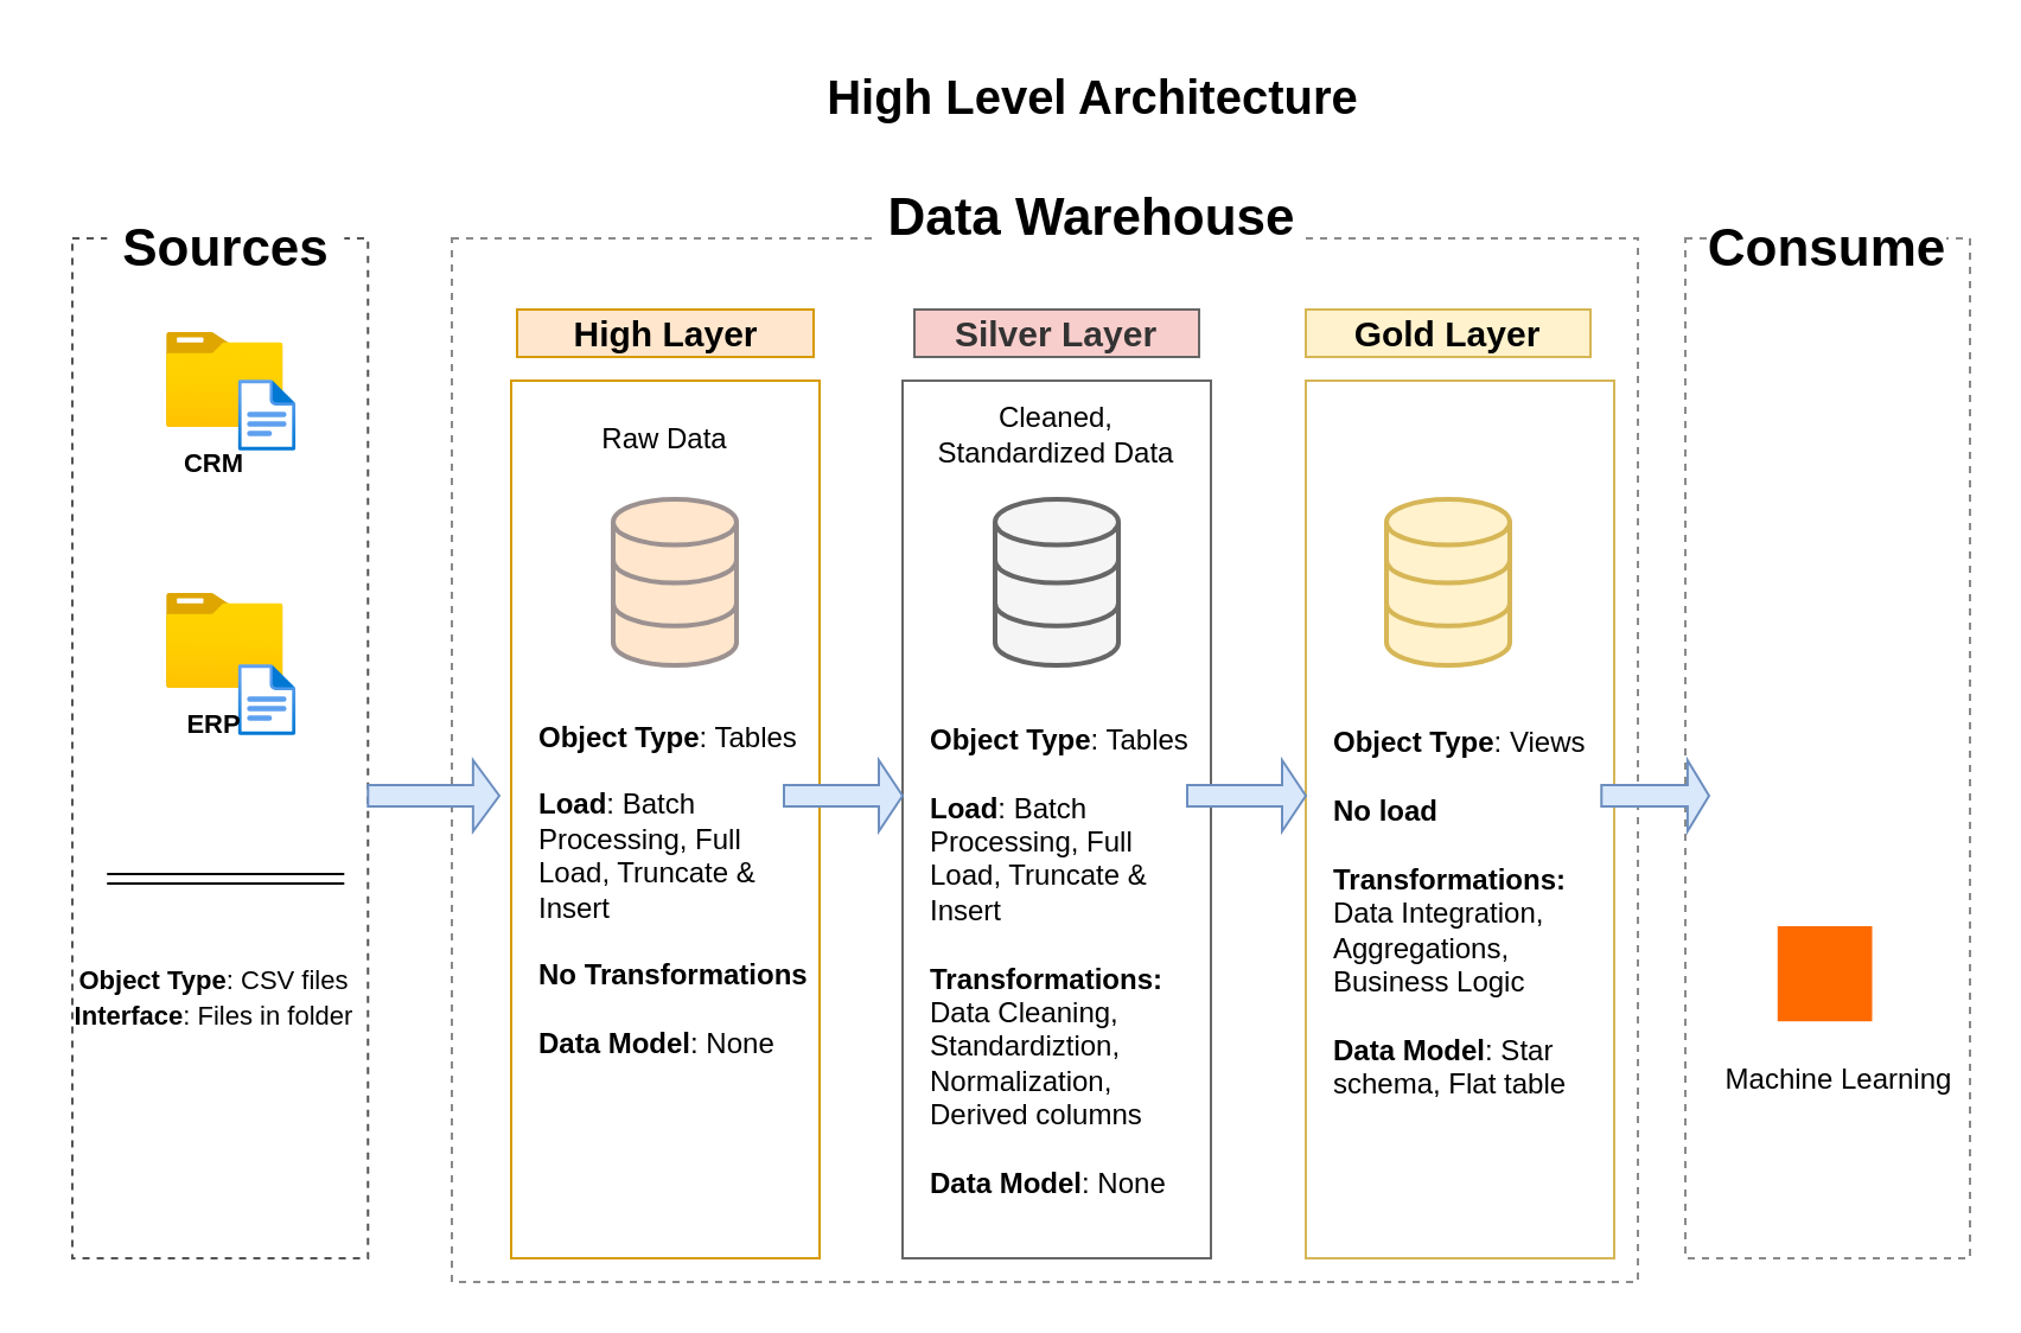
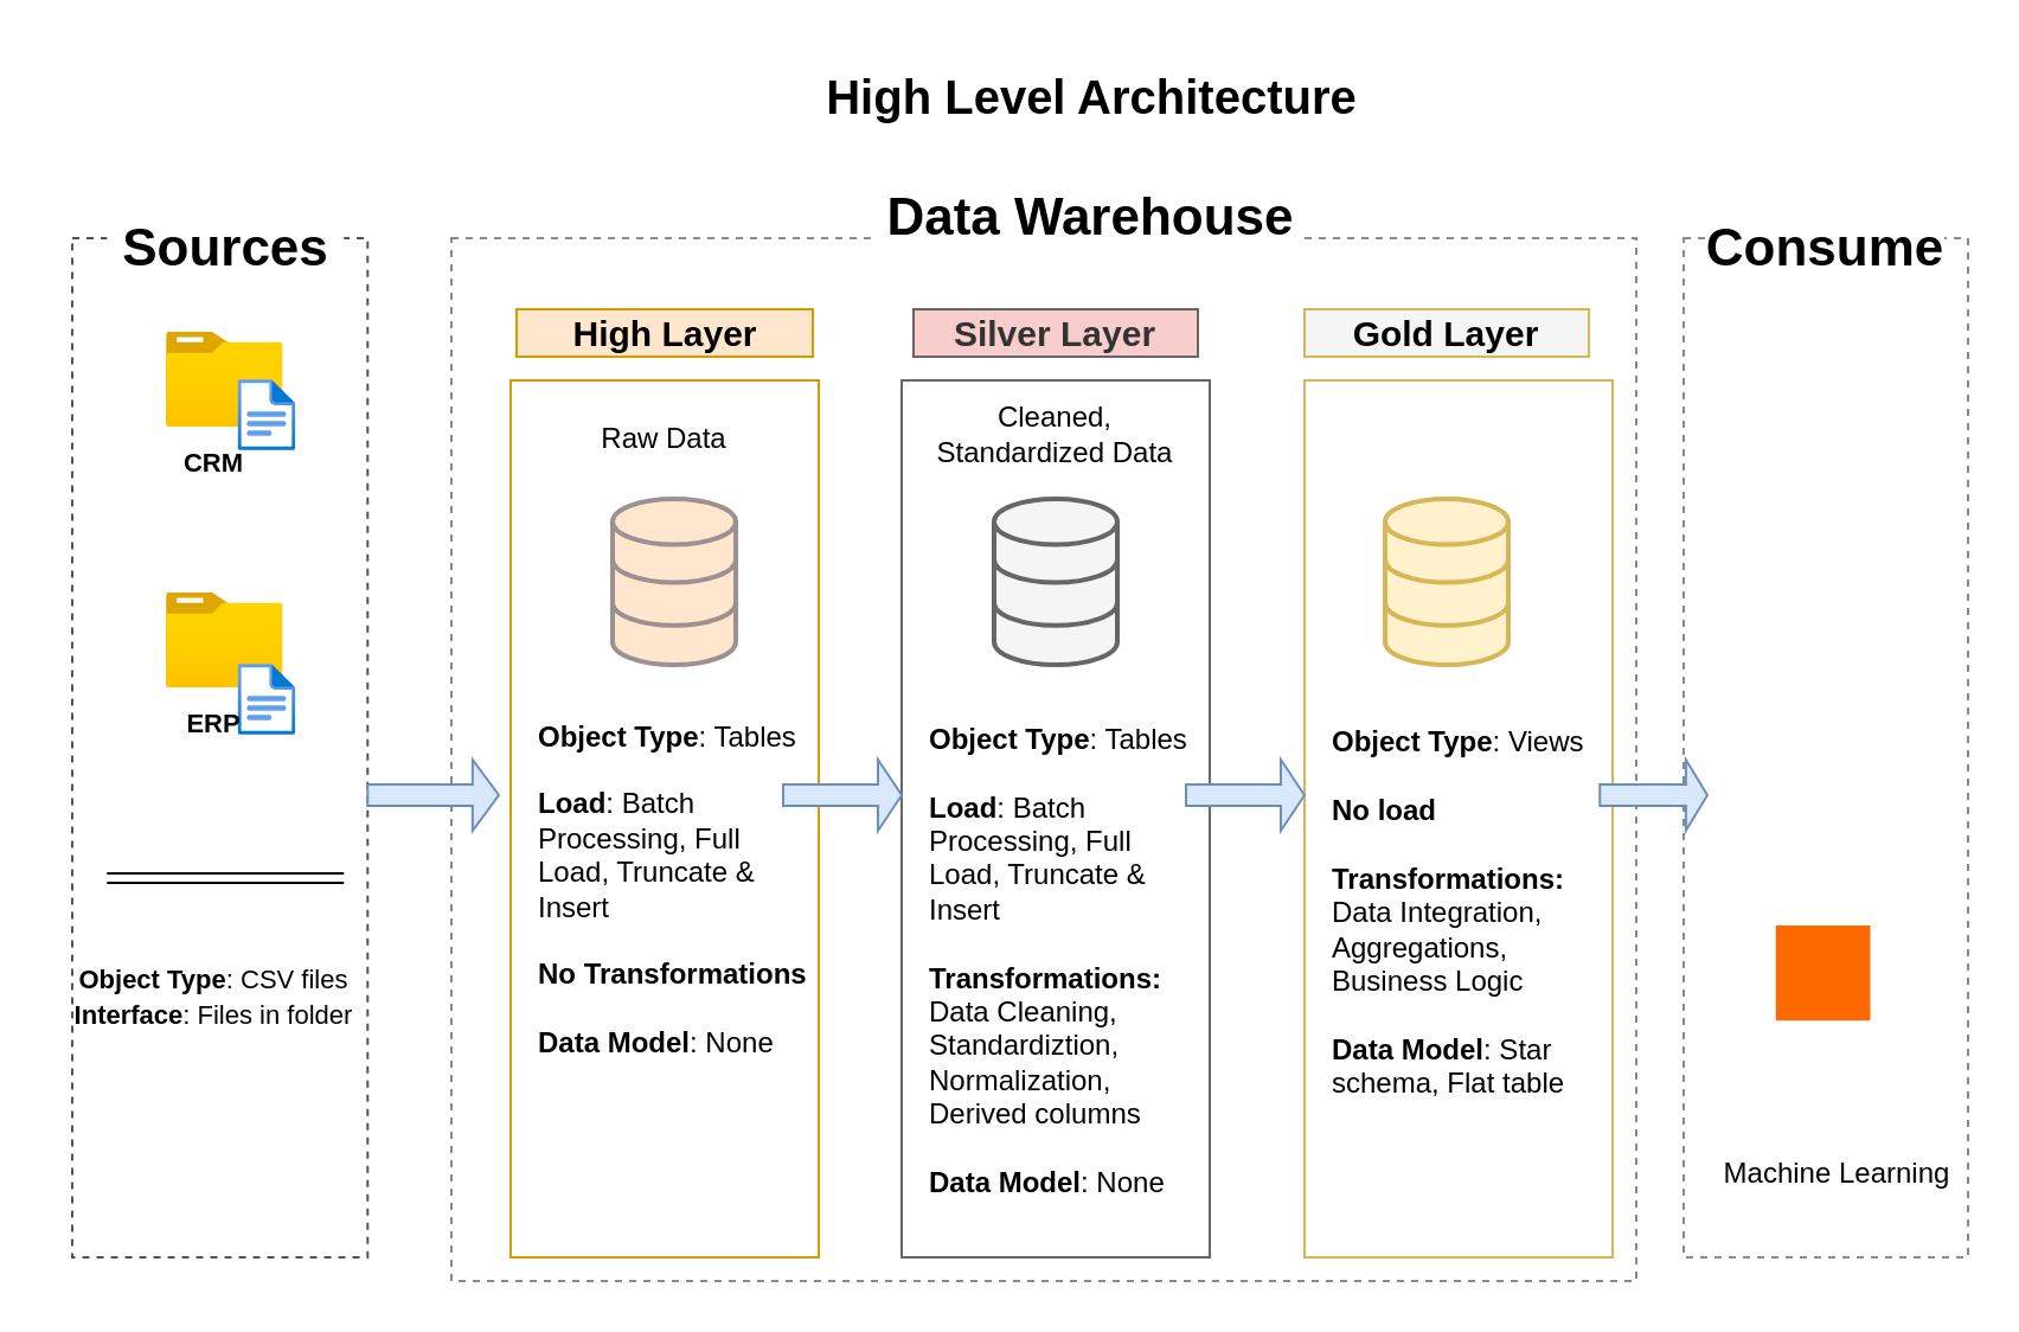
- <mxCell id="10" value="&lt;font style=&quot;font-size: 15px;&quot;&gt;&lt;b&gt;Gold Layer&lt;/b&gt;&lt;/font&gt;" style="rounded=0;whiteSpace=wrap;html=1;fillColor=#fff2cc;strokeColor=#d6b656;" parent="1" vertex="1"><mxGeometry x="550" y="130" width="120" height="20" as="geometry" /></mxCell>
+ <mxCell id="10" value="&lt;font style=&quot;font-size: 15px;&quot;&gt;&lt;b&gt;Gold Layer&lt;/b&gt;&lt;/font&gt;" style="rounded=0;whiteSpace=wrap;html=1;fillColor=#f5f5f5;strokeColor=#d6b656;" parent="1" vertex="1"><mxGeometry x="550" y="130" width="120" height="20" as="geometry" /></mxCell>
- <mxCell id="37" value="Machine Learning" style="rounded=0;whiteSpace=wrap;html=1;strokeColor=none;fillColor=none;" parent="1" vertex="1"><mxGeometry x="725" y="440" width="100" height="30" as="geometry" /></mxCell>
+ <mxCell id="37" value="Machine Learning" style="rounded=0;whiteSpace=wrap;html=1;strokeColor=none;fillColor=none;" parent="1" vertex="1"><mxGeometry x="725" y="480" width="100" height="30" as="geometry" /></mxCell>
